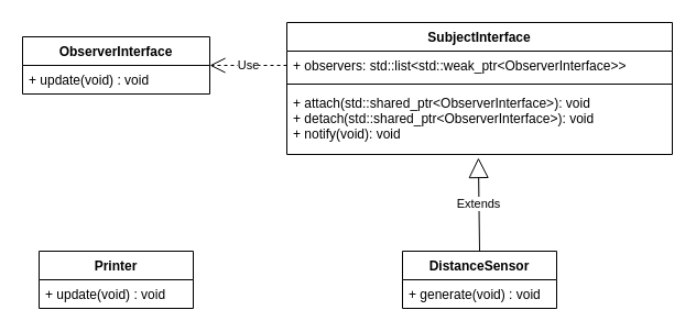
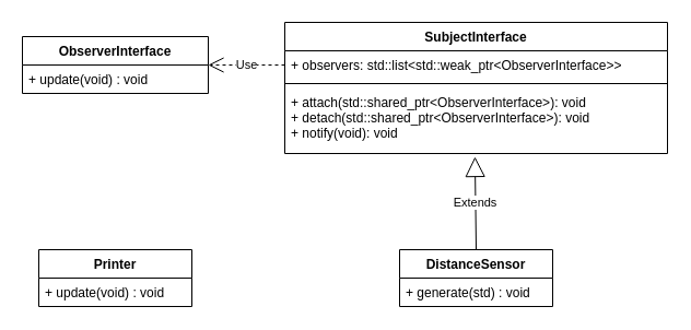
- <mxCell id="9" value="+ generate(void) : void" style="text;strokeColor=none;fillColor=none;align=left;verticalAlign=top;spacingLeft=4;spacingRight=4;overflow=hidden;rotatable=0;points=[[0,0.5],[1,0.5]];portConstraint=eastwest;" parent="8" vertex="1"><mxGeometry y="26" width="140" height="26" as="geometry" /></mxCell>
+ <mxCell id="9" value="+ generate(std) : void" style="text;strokeColor=none;fillColor=none;align=left;verticalAlign=top;spacingLeft=4;spacingRight=4;overflow=hidden;rotatable=0;points=[[0,0.5],[1,0.5]];portConstraint=eastwest;" parent="8" vertex="1"><mxGeometry y="26" width="140" height="26" as="geometry" /></mxCell>
